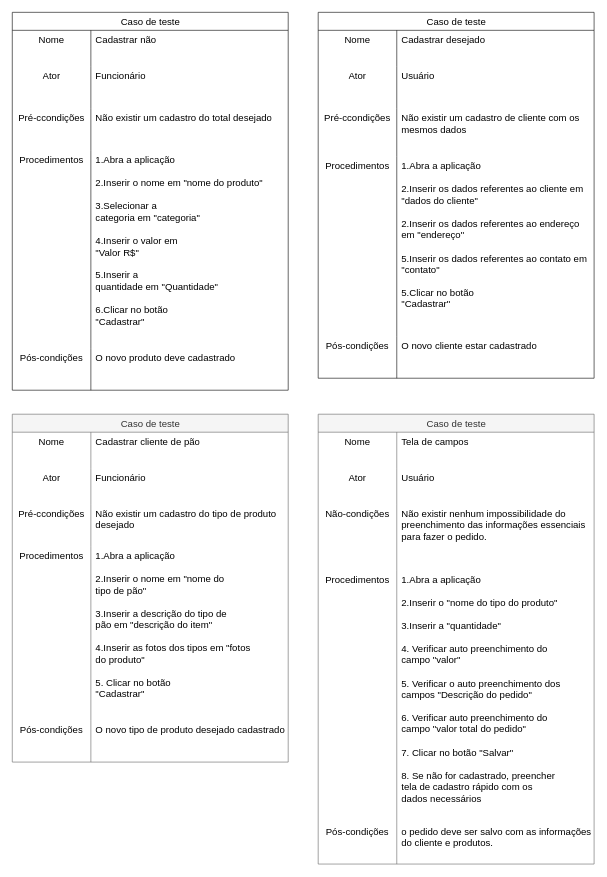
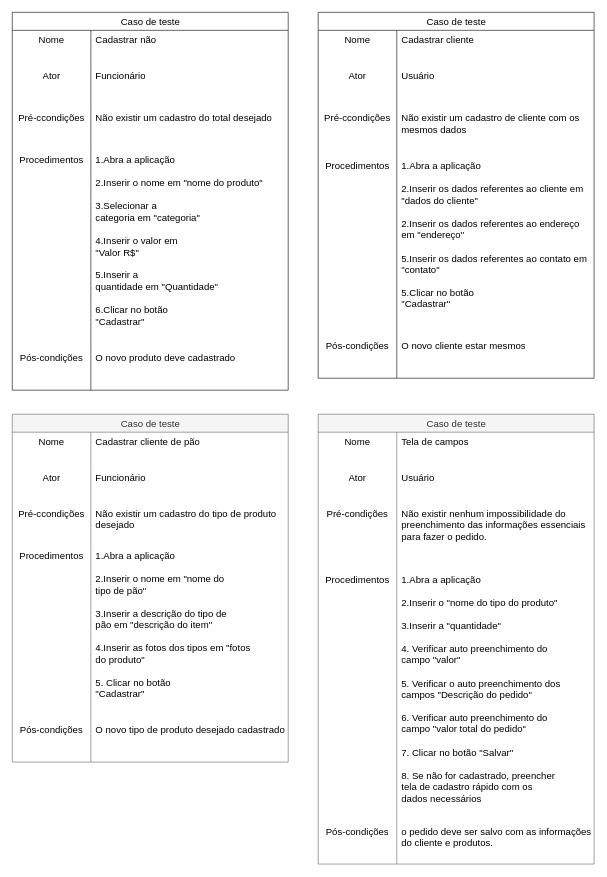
- <mxCell id="37" value="Cadastrar desejado" style="shape=partialRectangle;html=1;whiteSpace=wrap;connectable=0;fillColor=none;top=0;left=0;bottom=0;right=0;align=left;spacingLeft=6;overflow=hidden;strokeColor=inherit;fontSize=16;fontFamily=Helvetica;fontColor=default;startSize=30;verticalAlign=top;movable=0;resizable=0;rotatable=0;deletable=0;editable=0;locked=1;" parent="35" vertex="1"><mxGeometry x="131" width="329" height="60" as="geometry"><mxRectangle width="329" height="60" as="alternateBounds" /></mxGeometry></mxCell>
+ <mxCell id="37" value="Cadastrar cliente" style="shape=partialRectangle;html=1;whiteSpace=wrap;connectable=0;fillColor=none;top=0;left=0;bottom=0;right=0;align=left;spacingLeft=6;overflow=hidden;strokeColor=inherit;fontSize=16;fontFamily=Helvetica;fontColor=default;startSize=30;verticalAlign=top;movable=0;resizable=0;rotatable=0;deletable=0;editable=0;locked=1;" parent="35" vertex="1"><mxGeometry x="131" width="329" height="60" as="geometry"><mxRectangle width="329" height="60" as="alternateBounds" /></mxGeometry></mxCell>
- <mxCell id="49" value="O novo cliente estar cadastrado" style="shape=partialRectangle;html=1;whiteSpace=wrap;connectable=0;fillColor=none;top=0;left=0;bottom=0;right=0;align=left;spacingLeft=6;overflow=hidden;strokeColor=inherit;fontSize=16;fontFamily=Helvetica;fontColor=default;startSize=30;verticalAlign=top;movable=0;resizable=0;rotatable=0;deletable=0;editable=0;locked=1;" parent="47" vertex="1"><mxGeometry x="131" width="329" height="70" as="geometry"><mxRectangle width="329" height="70" as="alternateBounds" /></mxGeometry></mxCell>
+ <mxCell id="49" value="O novo cliente estar mesmos" style="shape=partialRectangle;html=1;whiteSpace=wrap;connectable=0;fillColor=none;top=0;left=0;bottom=0;right=0;align=left;spacingLeft=6;overflow=hidden;strokeColor=inherit;fontSize=16;fontFamily=Helvetica;fontColor=default;startSize=30;verticalAlign=top;movable=0;resizable=0;rotatable=0;deletable=0;editable=0;locked=1;" parent="47" vertex="1"><mxGeometry x="131" width="329" height="70" as="geometry"><mxRectangle width="329" height="70" as="alternateBounds" /></mxGeometry></mxCell>
- <mxCell id="58" value="Não-condições" style="shape=partialRectangle;html=1;whiteSpace=wrap;connectable=1;fillColor=none;top=0;left=0;bottom=0;right=0;overflow=hidden;pointerEvents=1;strokeColor=inherit;fontSize=16;fontFamily=Helvetica;fontColor=default;startSize=30;verticalAlign=top;movable=1;resizable=1;rotatable=1;deletable=1;editable=1;locked=0;" vertex="1" parent="57"><mxGeometry width="131" height="110" as="geometry"><mxRectangle width="131" height="110" as="alternateBounds" /></mxGeometry></mxCell>
+ <mxCell id="58" value="Pré-condições" style="shape=partialRectangle;html=1;whiteSpace=wrap;connectable=1;fillColor=none;top=0;left=0;bottom=0;right=0;overflow=hidden;pointerEvents=1;strokeColor=inherit;fontSize=16;fontFamily=Helvetica;fontColor=default;startSize=30;verticalAlign=top;movable=1;resizable=1;rotatable=1;deletable=1;editable=1;locked=0;" vertex="1" parent="57"><mxGeometry width="131" height="110" as="geometry"><mxRectangle width="131" height="110" as="alternateBounds" /></mxGeometry></mxCell>
